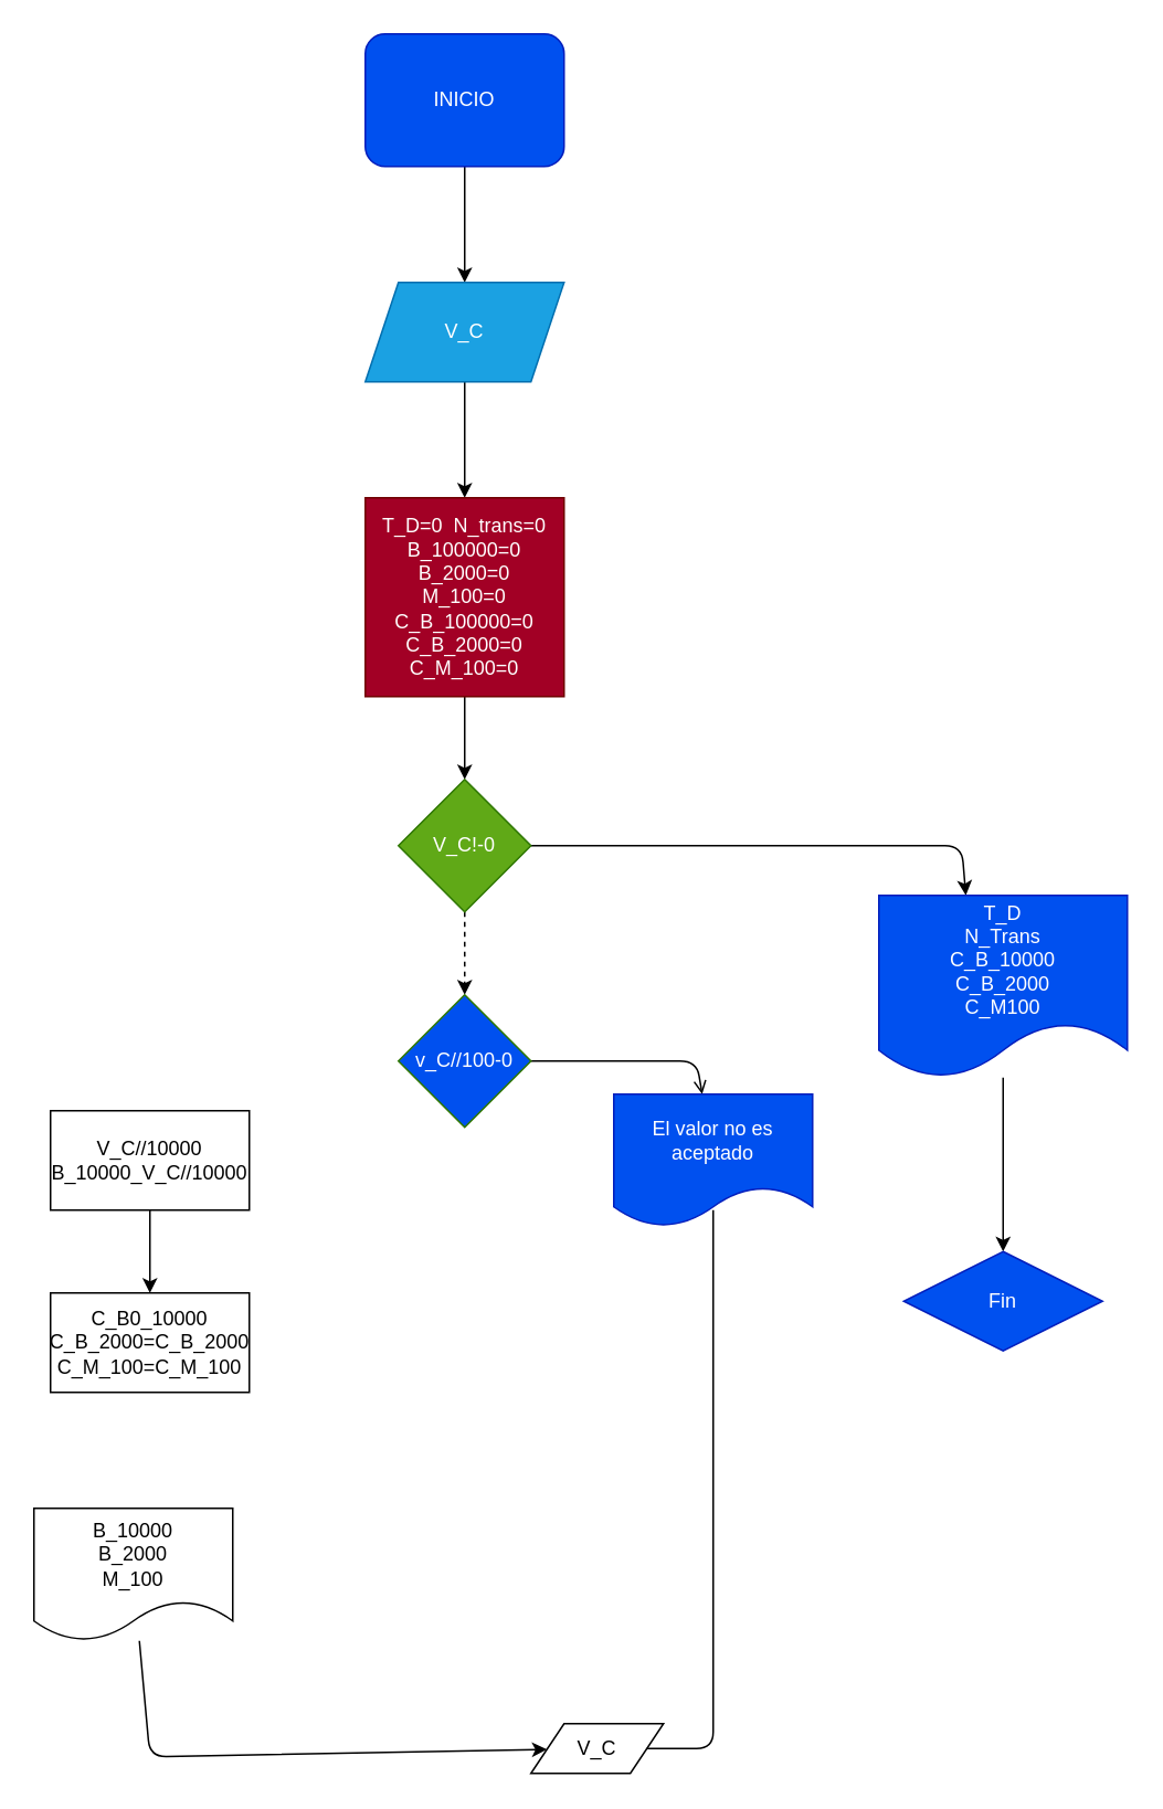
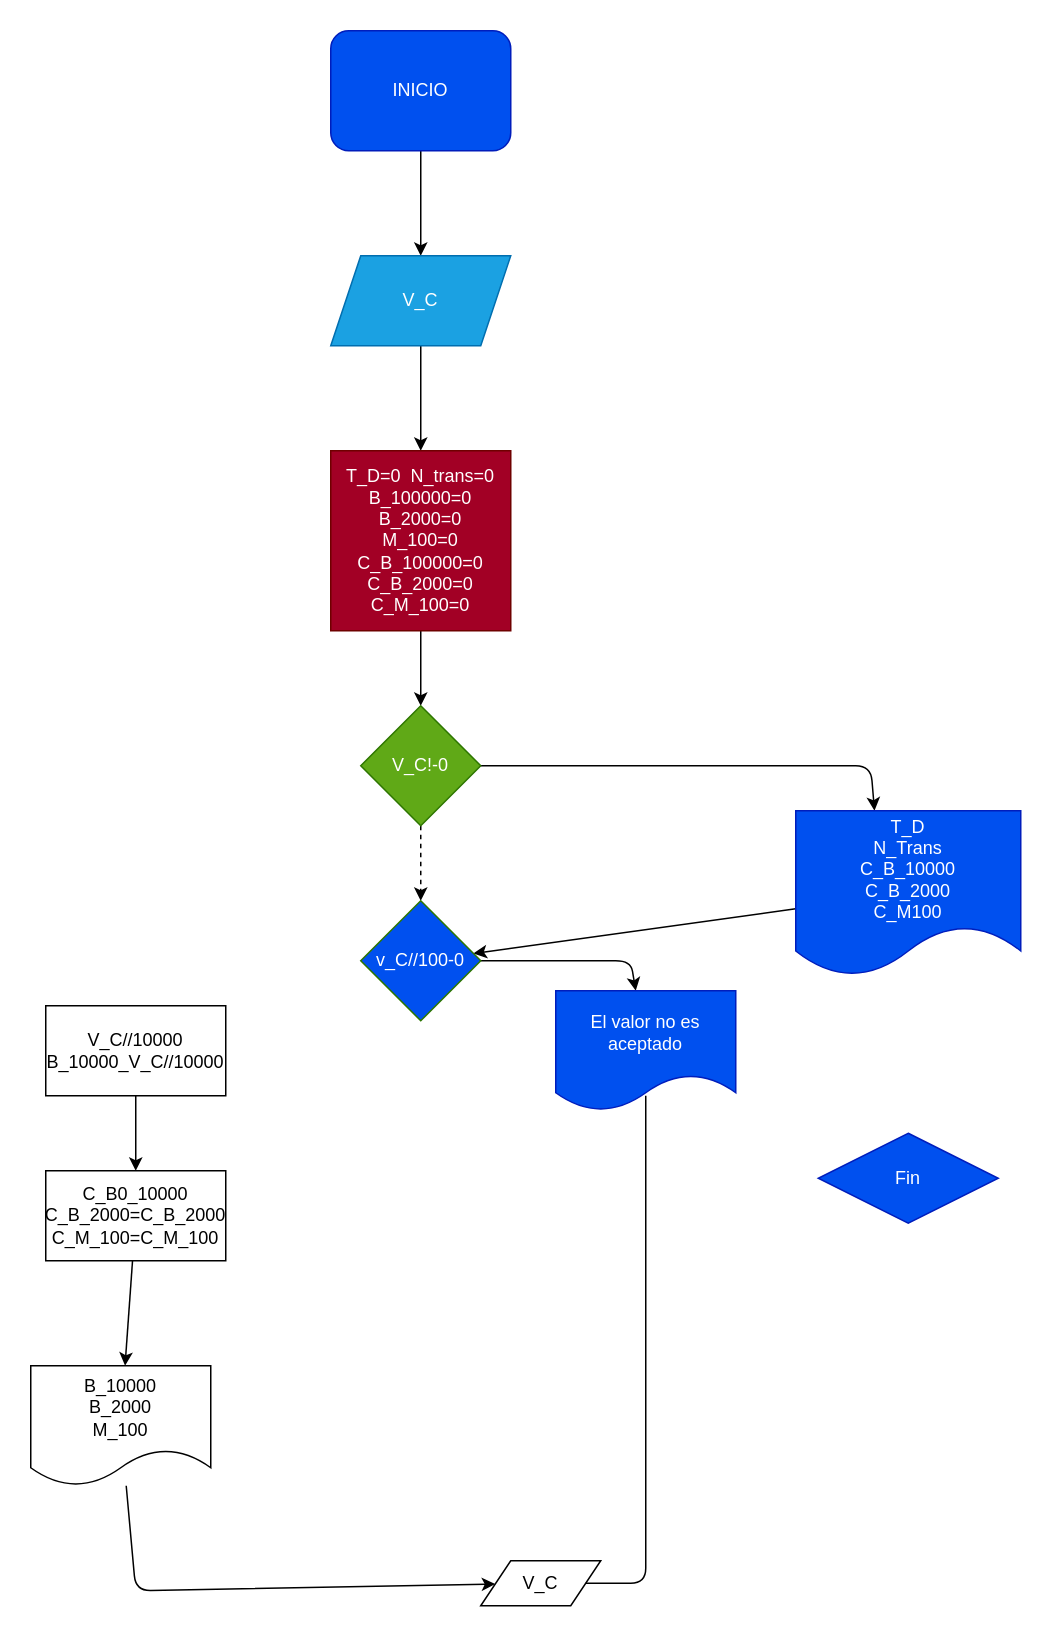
- <mxCell id="13" value="" style="edgeStyle=none;html=1;endArrow=open;" edge="1" parent="1" source="14" target="15"><mxGeometry relative="1" as="geometry"><Array as="points"><mxPoint x="420" y="640" /></Array></mxGeometry></mxCell>
+ <mxCell id="13" value="" style="edgeStyle=none;html=1;" edge="1" parent="1" source="14" target="15"><mxGeometry relative="1" as="geometry"><Array as="points"><mxPoint x="420" y="640" /></Array></mxGeometry></mxCell>
- <mxCell id="11" value="" style="edgeStyle=none;html=1;" edge="1" parent="1" source="12" target="24"><mxGeometry relative="1" as="geometry" /></mxCell>
+ <mxCell id="11" value="" style="edgeStyle=none;html=1;" edge="1" parent="1" source="12" target="14"><mxGeometry relative="1" as="geometry" /></mxCell>
+ <mxCell id="18" value="" style="edgeStyle=none;html=1;" edge="1" parent="1" source="19" target="21"><mxGeometry relative="1" as="geometry" /></mxCell>
